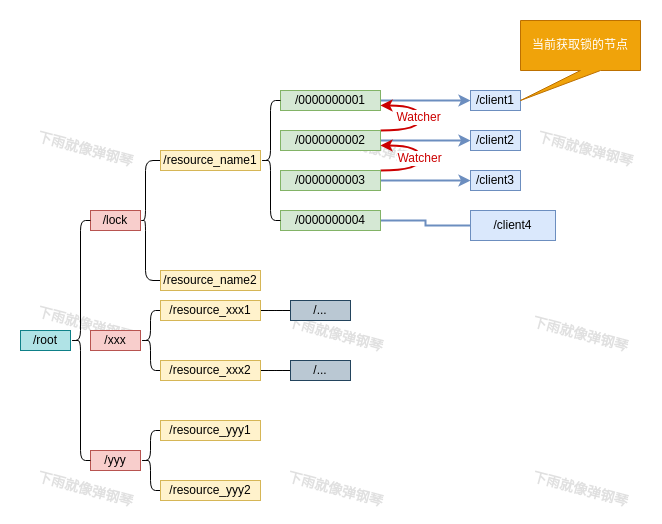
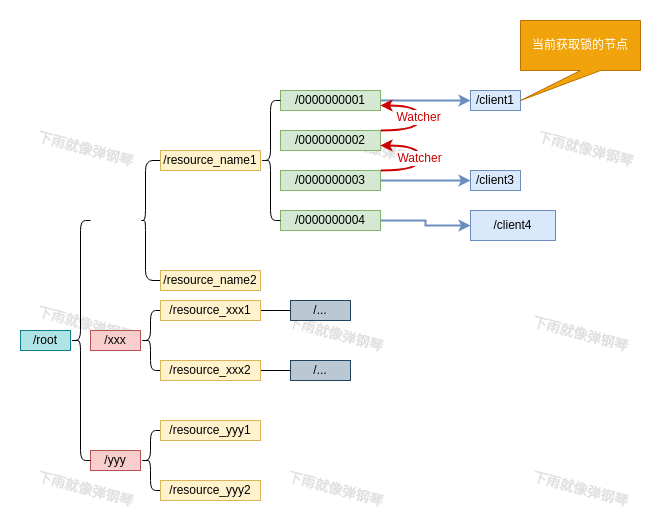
- <mxCell id="21" style="edgeStyle=orthogonalEdgeStyle;rounded=0;orthogonalLoop=1;jettySize=auto;html=1;entryX=0;entryY=0.5;entryDx=0;entryDy=0;fillColor=#dae8fc;strokeColor=#6c8ebf;strokeWidth=2;gradientColor=#7ea6e0;" edge="1" parent="1" source="24" target="33"><mxGeometry relative="1" as="geometry" /></mxCell>
- <mxCell id="33" value="/client2" style="rounded=0;whiteSpace=wrap;html=1;fillColor=#dae8fc;strokeColor=#6c8ebf;" vertex="1" parent="1"><mxGeometry x="470" y="130" width="50" height="20" as="geometry" /></mxCell>
- <mxCell id="14" value="/lock" style="rounded=0;whiteSpace=wrap;html=1;fillColor=#f8cecc;strokeColor=#b85450;" vertex="1" parent="1"><mxGeometry x="90" y="210" width="50" height="20" as="geometry" /></mxCell>
- <mxCell id="29" style="edgeStyle=orthogonalEdgeStyle;rounded=0;orthogonalLoop=1;jettySize=auto;html=1;fillColor=#dae8fc;strokeColor=#6c8ebf;strokeWidth=2;gradientColor=#7ea6e0;endArrow=none;" edge="1" parent="1" source="30" target="35"><mxGeometry relative="1" as="geometry" /></mxCell>
+ <mxCell id="29" style="edgeStyle=orthogonalEdgeStyle;rounded=0;orthogonalLoop=1;jettySize=auto;html=1;fillColor=#dae8fc;strokeColor=#6c8ebf;strokeWidth=2;gradientColor=#7ea6e0;" edge="1" parent="1" source="30" target="35"><mxGeometry relative="1" as="geometry" /></mxCell>
